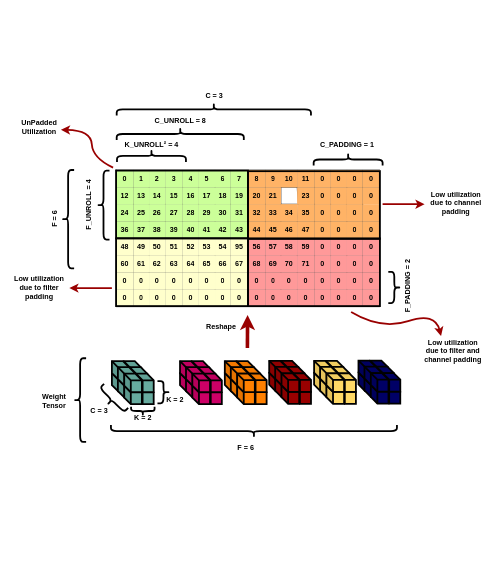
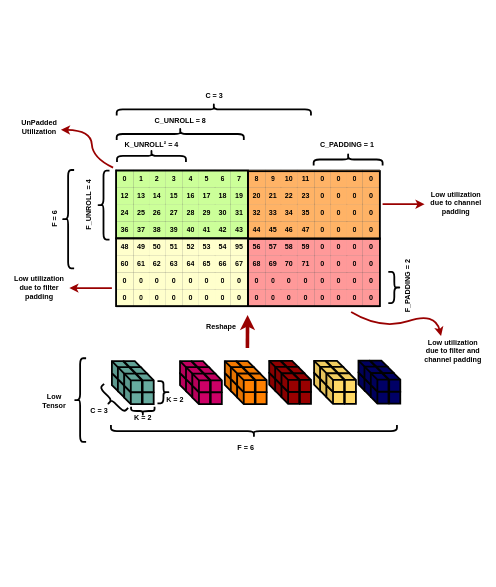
+ <mxCell id="39" value="22" style="shape=partialRectangle;html=1;whiteSpace=wrap;connectable=0;fillColor=#FFB366;top=0;left=0;bottom=0;right=0;overflow=hidden;pointerEvents=1;strokeWidth=1;fontStyle=1" parent="28" vertex="1"><mxGeometry x="275" width="27" height="28" as="geometry"><mxRectangle width="27" height="28" as="alternateBounds" /></mxGeometry></mxCell>
- <mxCell id="248" value="Weight Tensor" style="text;html=1;strokeColor=none;fillColor=none;align=center;verticalAlign=middle;whiteSpace=wrap;rounded=0;fontStyle=1" parent="1" vertex="1"><mxGeometry x="73.43" y="652.76" width="34.14" height="30" as="geometry" /></mxCell>
+ <mxCell id="248" value="Low Tensor" style="text;html=1;strokeColor=none;fillColor=none;align=center;verticalAlign=middle;whiteSpace=wrap;rounded=0;fontStyle=1" parent="1" vertex="1"><mxGeometry x="73.43" y="652.76" width="34.14" height="30" as="geometry" /></mxCell>
